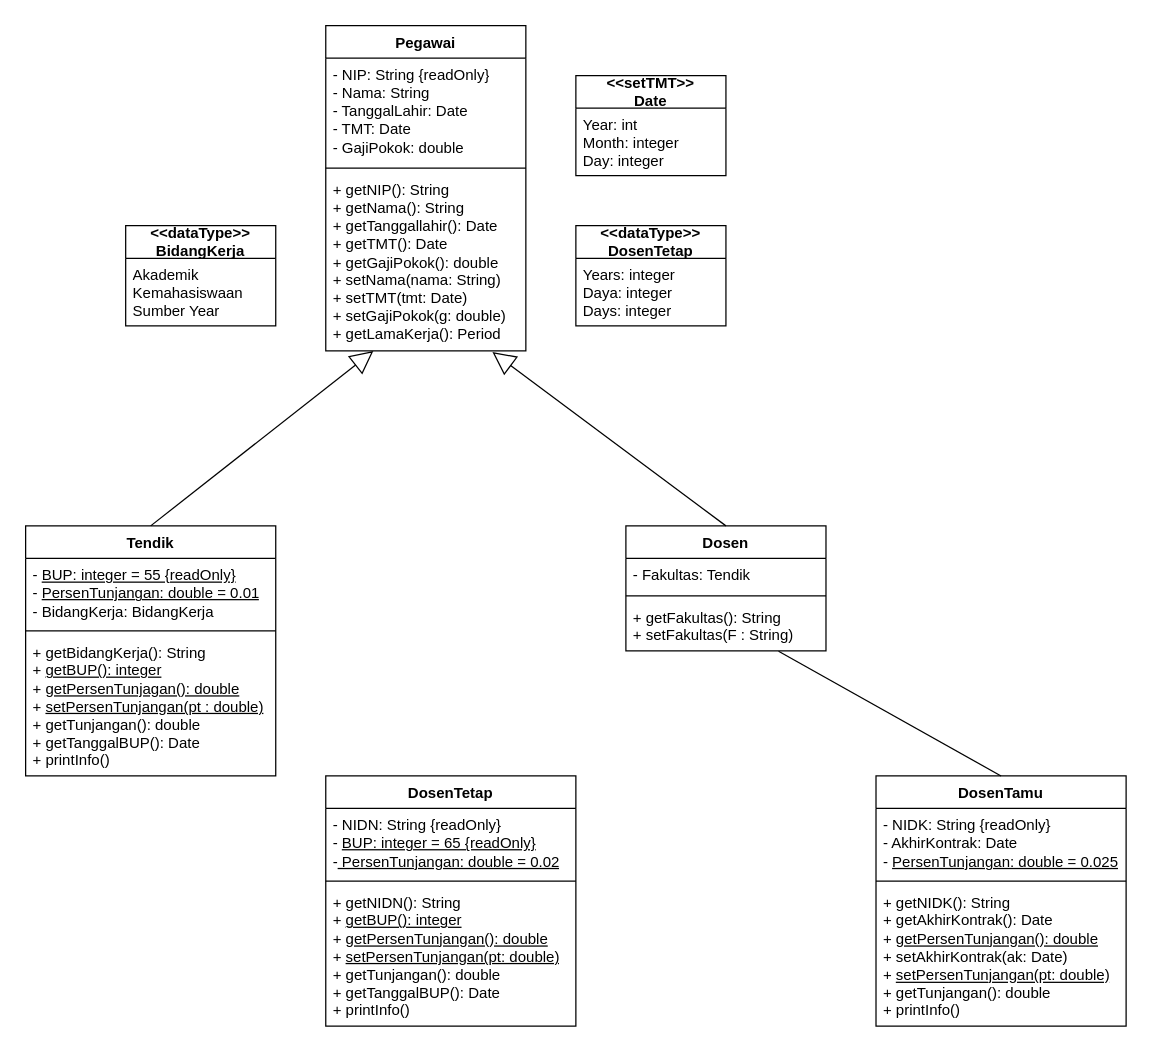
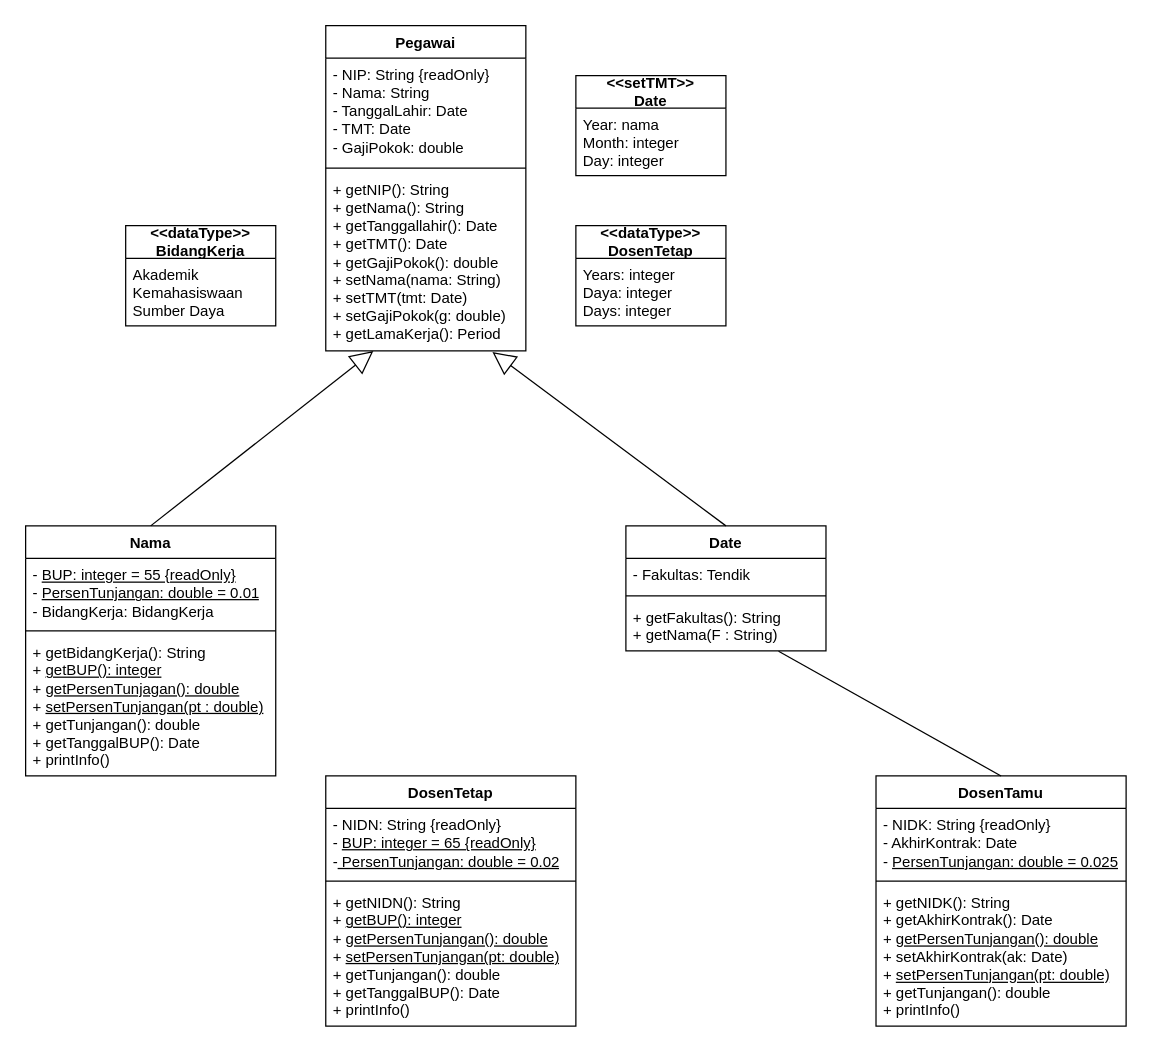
- <mxCell id="30" value="Year: int&lt;div&gt;Month: integer&lt;/div&gt;&lt;div&gt;Day: integer&lt;/div&gt;" style="text;strokeColor=none;fillColor=none;align=left;verticalAlign=top;spacingLeft=4;spacingRight=4;overflow=hidden;rotatable=0;points=[[0,0.5],[1,0.5]];portConstraint=eastwest;whiteSpace=wrap;html=1;" vertex="1" parent="29"><mxGeometry y="26" width="120" height="54" as="geometry" /></mxCell>
+ <mxCell id="30" value="Year: nama&lt;div&gt;Month: integer&lt;/div&gt;&lt;div&gt;Day: integer&lt;/div&gt;" style="text;strokeColor=none;fillColor=none;align=left;verticalAlign=top;spacingLeft=4;spacingRight=4;overflow=hidden;rotatable=0;points=[[0,0.5],[1,0.5]];portConstraint=eastwest;whiteSpace=wrap;html=1;" vertex="1" parent="29"><mxGeometry y="26" width="120" height="54" as="geometry" /></mxCell>
- <mxCell id="25" value="Akademik&lt;div&gt;Kemahasiswaan&lt;/div&gt;&lt;div&gt;Sumber Year&lt;/div&gt;" style="text;strokeColor=none;fillColor=none;align=left;verticalAlign=top;spacingLeft=4;spacingRight=4;overflow=hidden;rotatable=0;points=[[0,0.5],[1,0.5]];portConstraint=eastwest;whiteSpace=wrap;html=1;" vertex="1" parent="24"><mxGeometry y="26" width="120" height="54" as="geometry" /></mxCell>
+ <mxCell id="25" value="Akademik&lt;div&gt;Kemahasiswaan&lt;/div&gt;&lt;div&gt;Sumber Daya&lt;/div&gt;" style="text;strokeColor=none;fillColor=none;align=left;verticalAlign=top;spacingLeft=4;spacingRight=4;overflow=hidden;rotatable=0;points=[[0,0.5],[1,0.5]];portConstraint=eastwest;whiteSpace=wrap;html=1;" vertex="1" parent="24"><mxGeometry y="26" width="120" height="54" as="geometry" /></mxCell>
- <mxCell id="2" value="Tendik" style="swimlane;fontStyle=1;align=center;verticalAlign=top;childLayout=stackLayout;horizontal=1;startSize=26;horizontalStack=0;resizeParent=1;resizeParentMax=0;resizeLast=0;collapsible=1;marginBottom=0;whiteSpace=wrap;html=1;" vertex="1" parent="1"><mxGeometry x="20" y="420" width="200" height="200" as="geometry" /></mxCell>
+ <mxCell id="2" value="Nama" style="swimlane;fontStyle=1;align=center;verticalAlign=top;childLayout=stackLayout;horizontal=1;startSize=26;horizontalStack=0;resizeParent=1;resizeParentMax=0;resizeLast=0;collapsible=1;marginBottom=0;whiteSpace=wrap;html=1;" vertex="1" parent="1"><mxGeometry x="20" y="420" width="200" height="200" as="geometry" /></mxCell>
- <mxCell id="10" value="Dosen" style="swimlane;fontStyle=1;align=center;verticalAlign=top;childLayout=stackLayout;horizontal=1;startSize=26;horizontalStack=0;resizeParent=1;resizeParentMax=0;resizeLast=0;collapsible=1;marginBottom=0;whiteSpace=wrap;html=1;" vertex="1" parent="1"><mxGeometry x="500" y="420" width="160" height="100" as="geometry" /></mxCell>
+ <mxCell id="10" value="Date" style="swimlane;fontStyle=1;align=center;verticalAlign=top;childLayout=stackLayout;horizontal=1;startSize=26;horizontalStack=0;resizeParent=1;resizeParentMax=0;resizeLast=0;collapsible=1;marginBottom=0;whiteSpace=wrap;html=1;" vertex="1" parent="1"><mxGeometry x="500" y="420" width="160" height="100" as="geometry" /></mxCell>
- <mxCell id="13" value="+ getFakultas(): String&lt;div&gt;+ setFakultas(F : String)&lt;/div&gt;" style="text;strokeColor=none;fillColor=none;align=left;verticalAlign=top;spacingLeft=4;spacingRight=4;overflow=hidden;rotatable=0;points=[[0,0.5],[1,0.5]];portConstraint=eastwest;whiteSpace=wrap;html=1;" vertex="1" parent="10"><mxGeometry y="60" width="160" height="40" as="geometry" /></mxCell>
+ <mxCell id="13" value="+ getFakultas(): String&lt;div&gt;+ getNama(F : String)&lt;/div&gt;" style="text;strokeColor=none;fillColor=none;align=left;verticalAlign=top;spacingLeft=4;spacingRight=4;overflow=hidden;rotatable=0;points=[[0,0.5],[1,0.5]];portConstraint=eastwest;whiteSpace=wrap;html=1;" vertex="1" parent="10"><mxGeometry y="60" width="160" height="40" as="geometry" /></mxCell>
